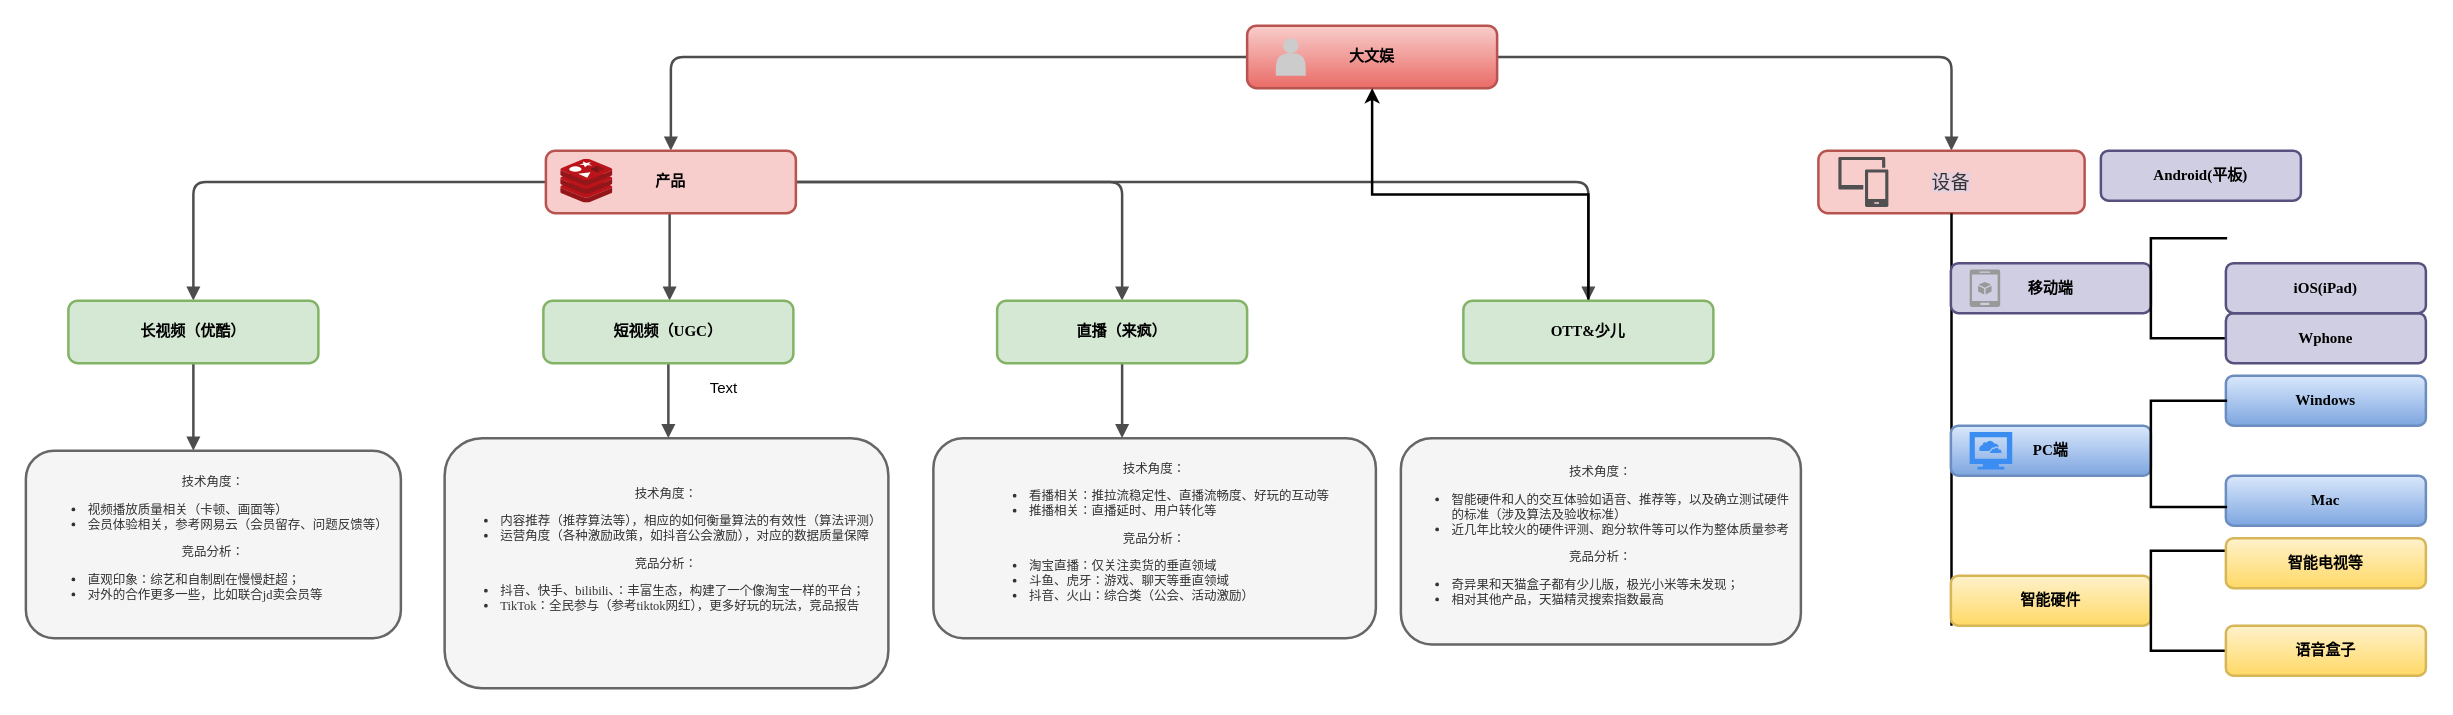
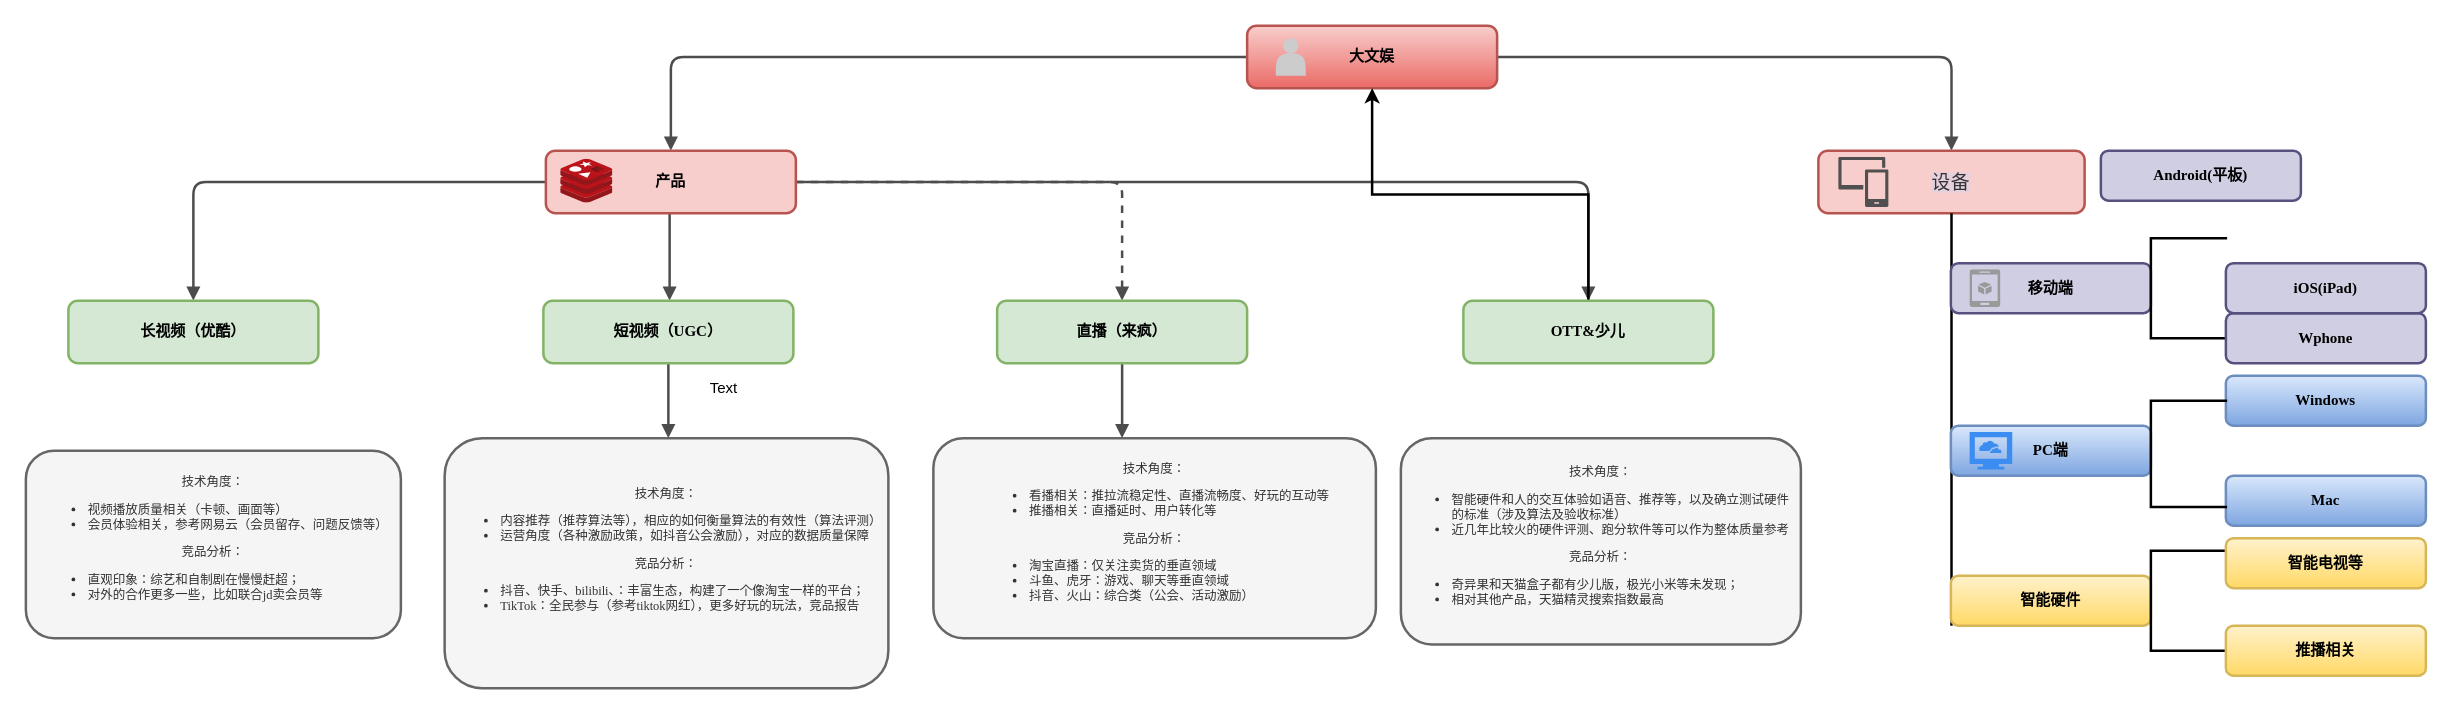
- <mxCell id="6" value="" style="edgeStyle=orthogonalEdgeStyle;rounded=1;html=1;labelBackgroundColor=none;endArrow=block;endFill=1;strokeColor=#4D4D4D;strokeWidth=2;fontFamily=Verdana;fontSize=12;fontStyle=1;exitX=1;exitY=0.5;exitDx=0;exitDy=0;" parent="1" source="16" target="18" edge="1"><mxGeometry relative="1" as="geometry"><mxPoint x="630" y="150" as="sourcePoint" /></mxGeometry></mxCell>
+ <mxCell id="6" value="" style="edgeStyle=orthogonalEdgeStyle;rounded=1;html=1;labelBackgroundColor=none;endArrow=block;endFill=1;strokeColor=#4D4D4D;strokeWidth=2;fontFamily=Verdana;fontSize=12;fontStyle=1;exitX=1;exitY=0.5;exitDx=0;exitDy=0;dashed=1;" parent="1" source="16" target="18" edge="1"><mxGeometry relative="1" as="geometry"><mxPoint x="630" y="150" as="sourcePoint" /></mxGeometry></mxCell>
- <mxCell id="14" value="" style="edgeStyle=elbowEdgeStyle;rounded=1;html=1;labelBackgroundColor=none;endArrow=block;endFill=1;strokeColor=#4D4D4D;strokeWidth=2;fontFamily=Verdana;fontSize=10;" parent="1" source="15" target="2" edge="1"><mxGeometry relative="1" as="geometry" /></mxCell>
- <mxCell id="38" value="语音盒子" style="whiteSpace=wrap;html=1;rounded=1;shadow=0;comic=0;strokeWidth=2;fontFamily=Verdana;align=center;fontSize=12;fontStyle=1;gradientColor=#ffd966;fillColor=#fff2cc;strokeColor=#d6b656;" vertex="1" parent="1"><mxGeometry x="1780" y="500" width="160" height="40" as="geometry" /></mxCell>
+ <mxCell id="38" value="推播相关" style="whiteSpace=wrap;html=1;rounded=1;shadow=0;comic=0;strokeWidth=2;fontFamily=Verdana;align=center;fontSize=12;fontStyle=1;gradientColor=#ffd966;fillColor=#fff2cc;strokeColor=#d6b656;" vertex="1" parent="1"><mxGeometry x="1780" y="500" width="160" height="40" as="geometry" /></mxCell>
